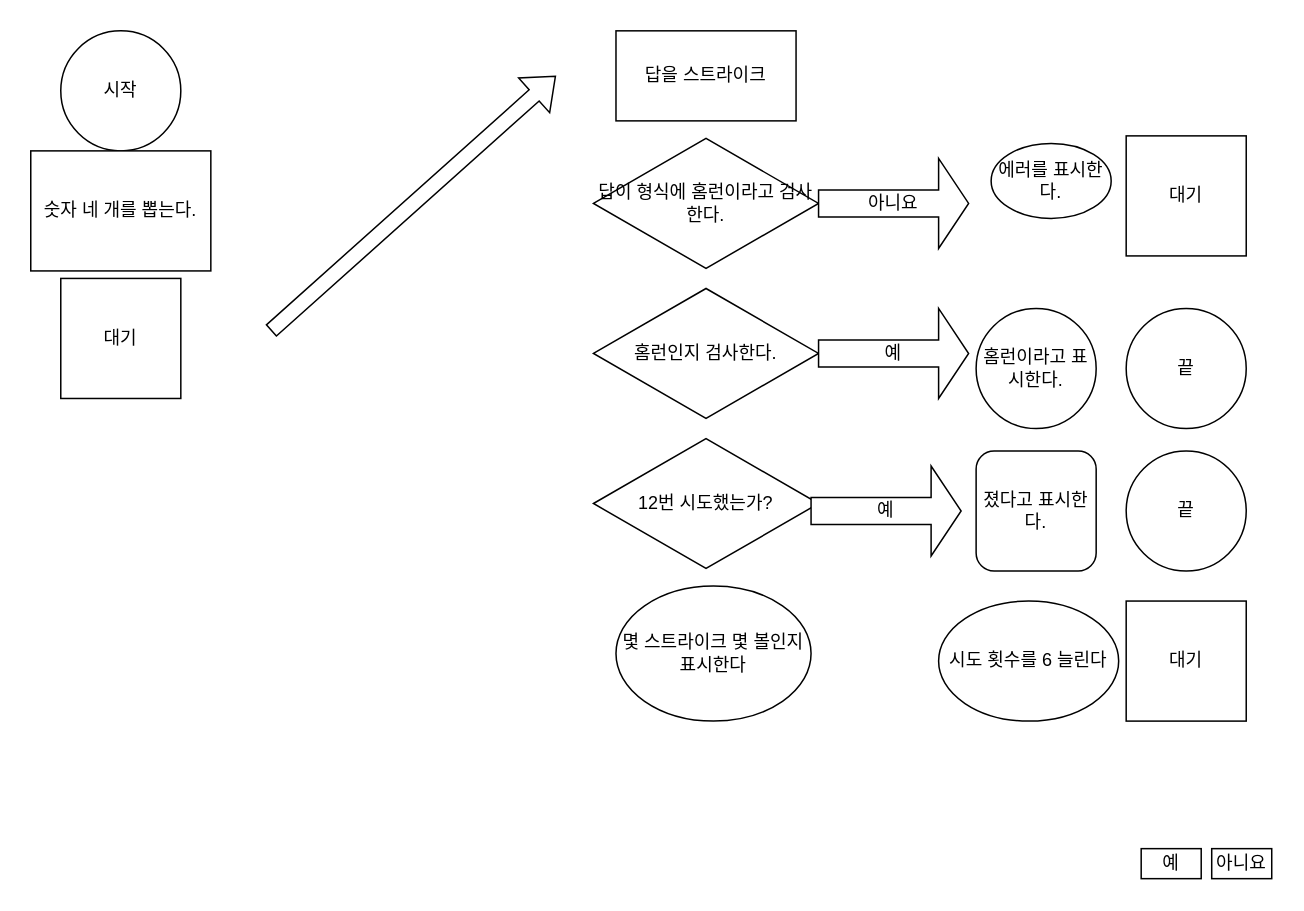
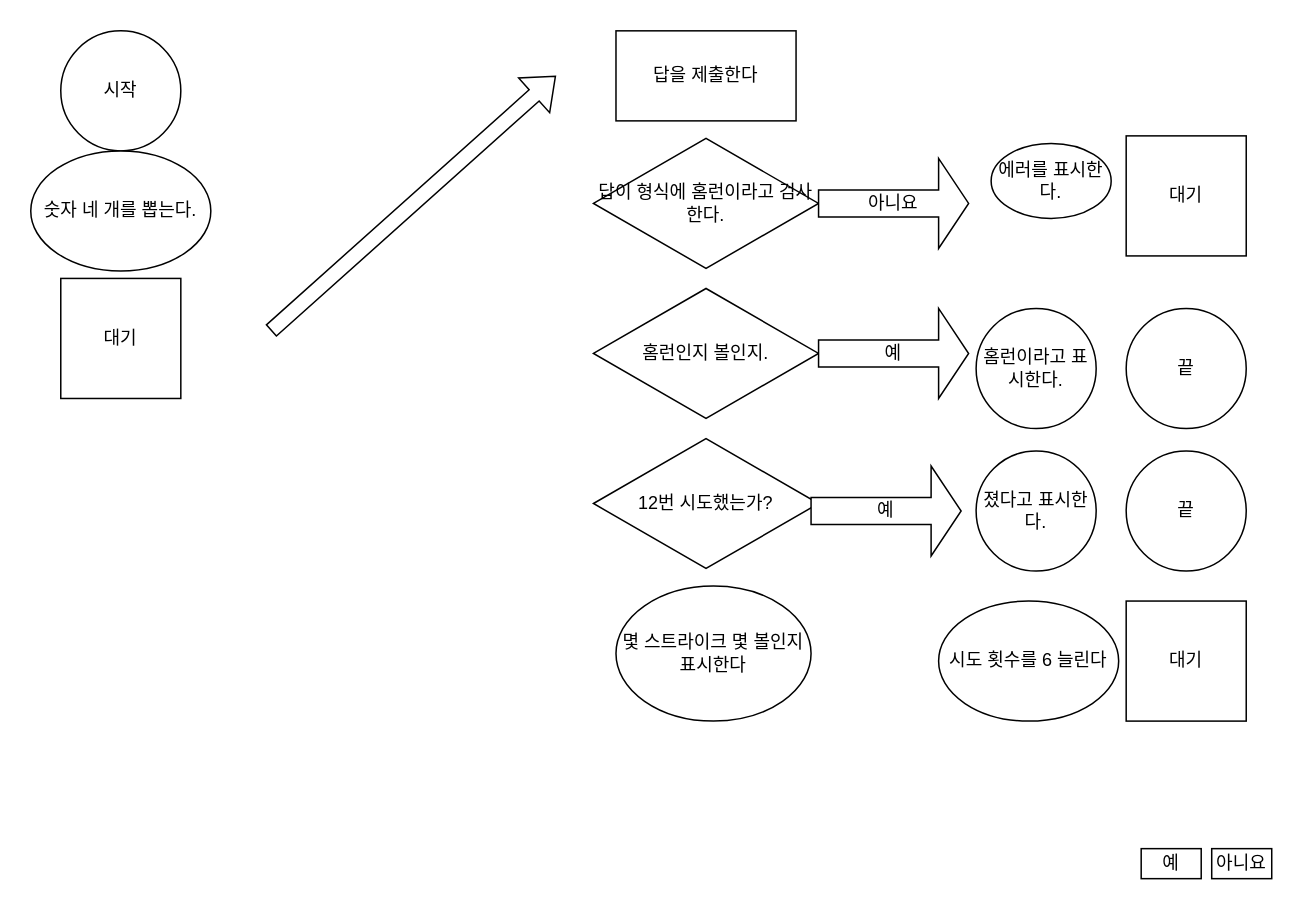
- <mxCell id="6" value="답을 스트라이크" style="rounded=0;whiteSpace=wrap;html=1;" parent="1" vertex="1"><mxGeometry x="410" y="20" width="120" height="60" as="geometry" /></mxCell>
+ <mxCell id="6" value="답을 제출한다" style="rounded=0;whiteSpace=wrap;html=1;" parent="1" vertex="1"><mxGeometry x="410" y="20" width="120" height="60" as="geometry" /></mxCell>
- <mxCell id="3" value="숫자 네 개를 뽑는다." style="whiteSpace=wrap;html=1;rounded=0;" parent="1" vertex="1"><mxGeometry y="100" width="120" height="80" as="geometry" x="20" /></mxCell>
+ <mxCell id="3" value="숫자 네 개를 뽑는다." style="ellipse;whiteSpace=wrap;html=1;" parent="1" vertex="1"><mxGeometry y="100" width="120" height="80" as="geometry" x="20" /></mxCell>
- <mxCell id="17" value="홈런인지 검사한다." style="html=1;whiteSpace=wrap;aspect=fixed;shape=isoRectangle;" parent="1" vertex="1"><mxGeometry x="395" y="190" width="150" height="90" as="geometry" /></mxCell>
+ <mxCell id="17" value="홈런인지 볼인지." style="html=1;whiteSpace=wrap;aspect=fixed;shape=isoRectangle;" parent="1" vertex="1"><mxGeometry x="395" y="190" width="150" height="90" as="geometry" /></mxCell>
- <mxCell id="23" value="졌다고 표시한다." style="whiteSpace=wrap;html=1;aspect=fixed;rounded=1;" parent="1" vertex="1"><mxGeometry x="650" y="300" width="80" height="80" as="geometry" /></mxCell>
+ <mxCell id="23" value="졌다고 표시한다." style="ellipse;whiteSpace=wrap;html=1;aspect=fixed;" parent="1" vertex="1"><mxGeometry x="650" y="300" width="80" height="80" as="geometry" /></mxCell>
